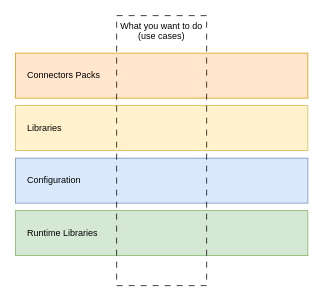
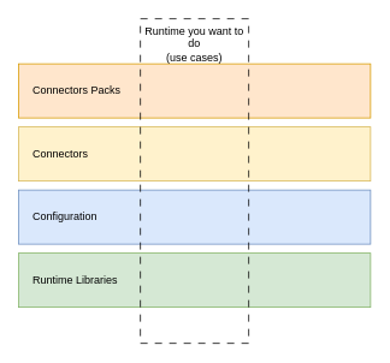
- <mxCell id="6" value="What you want to do&lt;div&gt;(use cases)&lt;/div&gt;" style="rounded=0;whiteSpace=wrap;html=1;fillColor=none;verticalAlign=top;dashed=1;dashPattern=8 8;" vertex="1" parent="1"><mxGeometry x="155" y="20" width="120" height="360" as="geometry" /></mxCell>
+ <mxCell id="6" value="Runtime you want to do&lt;div&gt;(use cases)&lt;/div&gt;" style="rounded=0;whiteSpace=wrap;html=1;fillColor=none;verticalAlign=top;dashed=1;dashPattern=8 8;" vertex="1" parent="1"><mxGeometry x="155" y="20" width="120" height="360" as="geometry" /></mxCell>
- <mxCell id="3" value="Libraries" style="rounded=0;whiteSpace=wrap;html=1;align=left;spacingLeft=14;fillColor=#fff2cc;strokeColor=#d6b656;" vertex="1" parent="1"><mxGeometry x="20" y="140" width="390" height="60" as="geometry" /></mxCell>
+ <mxCell id="3" value="Connectors" style="rounded=0;whiteSpace=wrap;html=1;align=left;spacingLeft=14;fillColor=#fff2cc;strokeColor=#d6b656;" vertex="1" parent="1"><mxGeometry x="20" y="140" width="390" height="60" as="geometry" /></mxCell>
